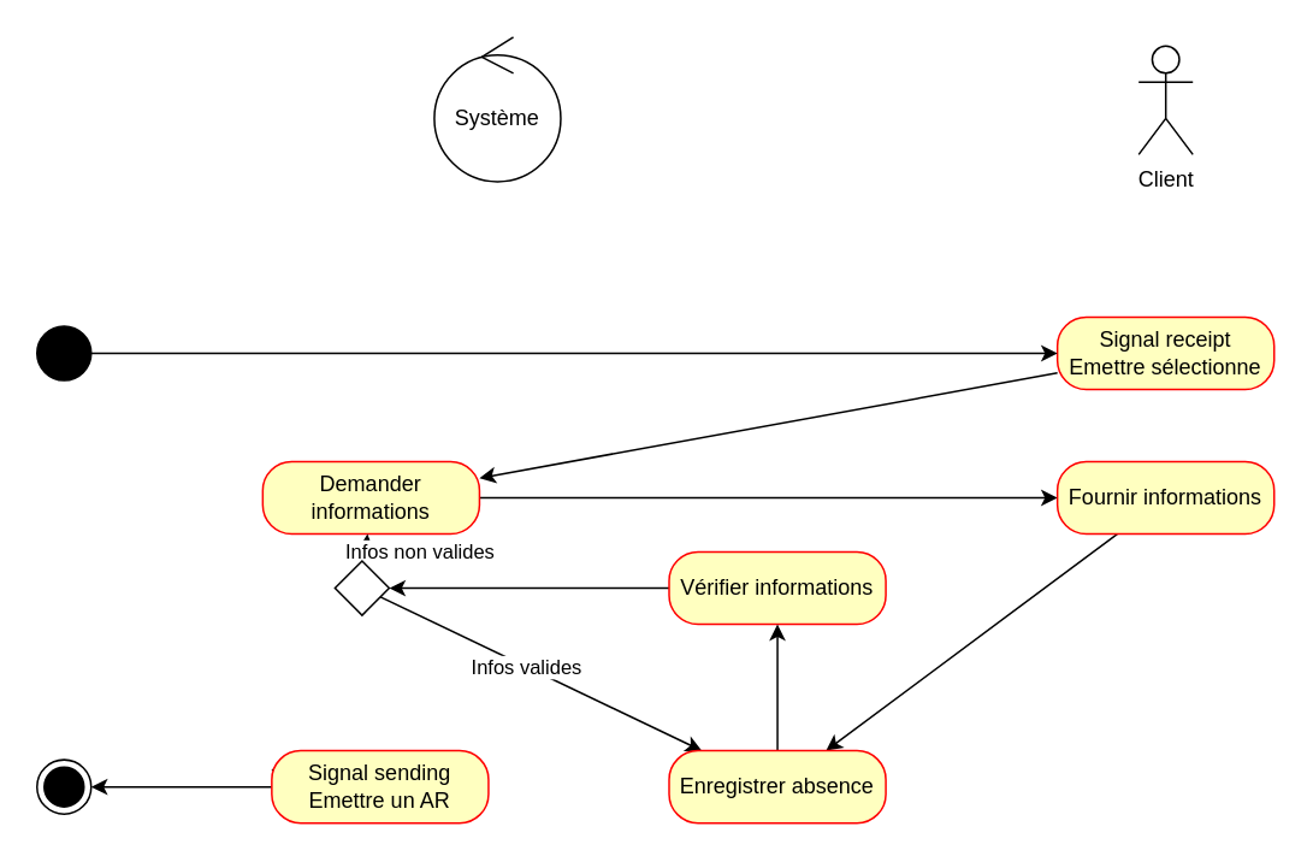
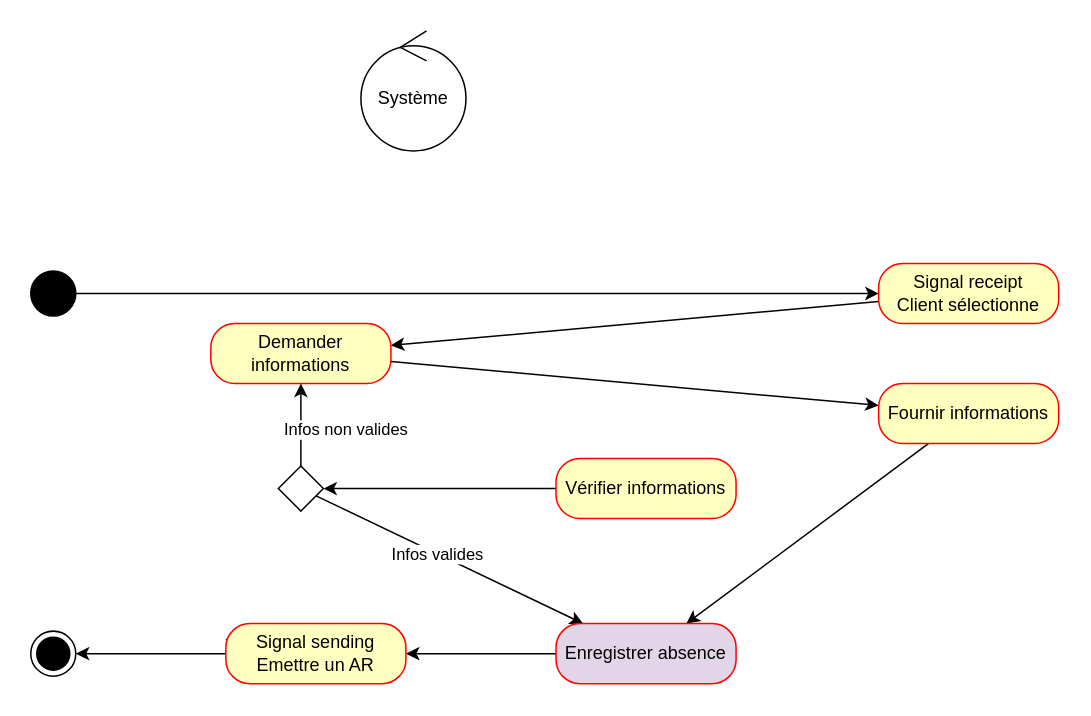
- <mxCell id="2" value="Client" style="shape=umlActor;verticalLabelPosition=bottom;verticalAlign=top;html=1;" parent="1" vertex="1"><mxGeometry x="630" y="25" width="30" height="60" as="geometry" /></mxCell>
- <mxCell id="5" value="Signal receipt&lt;div&gt;Emettre sélectionne&lt;/div&gt;" style="rounded=1;whiteSpace=wrap;html=1;arcSize=40;fontColor=#000000;fillColor=#ffffc0;strokeColor=#ff0000;" parent="1" vertex="1"><mxGeometry x="585" y="175" width="120" height="40" as="geometry" /></mxCell>
+ <mxCell id="5" value="Signal receipt&lt;div&gt;Client sélectionne&lt;/div&gt;" style="rounded=1;whiteSpace=wrap;html=1;arcSize=40;fontColor=#000000;fillColor=#ffffc0;strokeColor=#ff0000;" parent="1" vertex="1"><mxGeometry x="585" y="175" width="120" height="40" as="geometry" /></mxCell>
- <mxCell id="7" value="Demander informations" style="rounded=1;whiteSpace=wrap;html=1;arcSize=40;fontColor=#000000;fillColor=#ffffc0;strokeColor=#ff0000;" parent="1" vertex="1"><mxGeometry x="145" y="255" width="120" height="40" as="geometry" /></mxCell>
+ <mxCell id="7" value="Demander informations" style="rounded=1;whiteSpace=wrap;html=1;arcSize=40;fontColor=#000000;fillColor=#ffffc0;strokeColor=#ff0000;" parent="1" vertex="1"><mxGeometry x="140" y="215" width="120" height="40" as="geometry" /></mxCell>
- <mxCell id="20" style="rounded=0;orthogonalLoop=1;jettySize=auto;html=1;" edge="1" parent="1" source="21" target="11"><mxGeometry relative="1" as="geometry" /></mxCell>
+ <mxCell id="20" style="rounded=0;orthogonalLoop=1;jettySize=auto;html=1;" edge="1" parent="1" source="21" target="24"><mxGeometry relative="1" as="geometry" /></mxCell>
- <mxCell id="21" value="Enregistrer absence" style="rounded=1;whiteSpace=wrap;html=1;arcSize=40;fontColor=#000000;fillColor=#ffffc0;strokeColor=#ff0000;" parent="1" vertex="1"><mxGeometry x="370" y="415" width="120" height="40" as="geometry" /></mxCell>
+ <mxCell id="21" value="Enregistrer absence" style="rounded=1;whiteSpace=wrap;html=1;arcSize=40;fontColor=#000000;fillColor=#e1d5e7;strokeColor=#ff0000;" parent="1" vertex="1"><mxGeometry x="370" y="415" width="120" height="40" as="geometry" /></mxCell>
